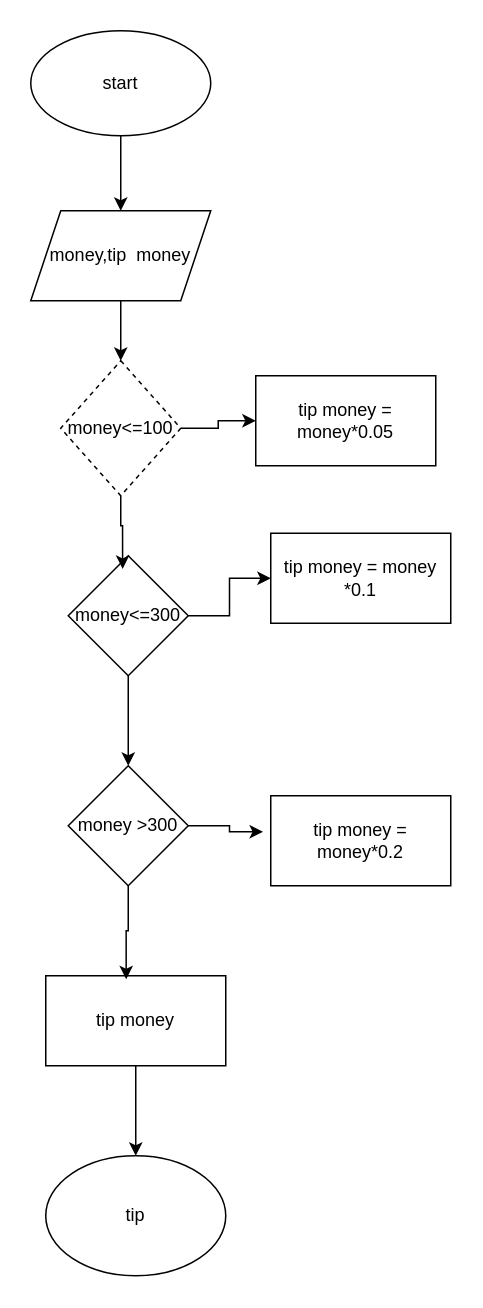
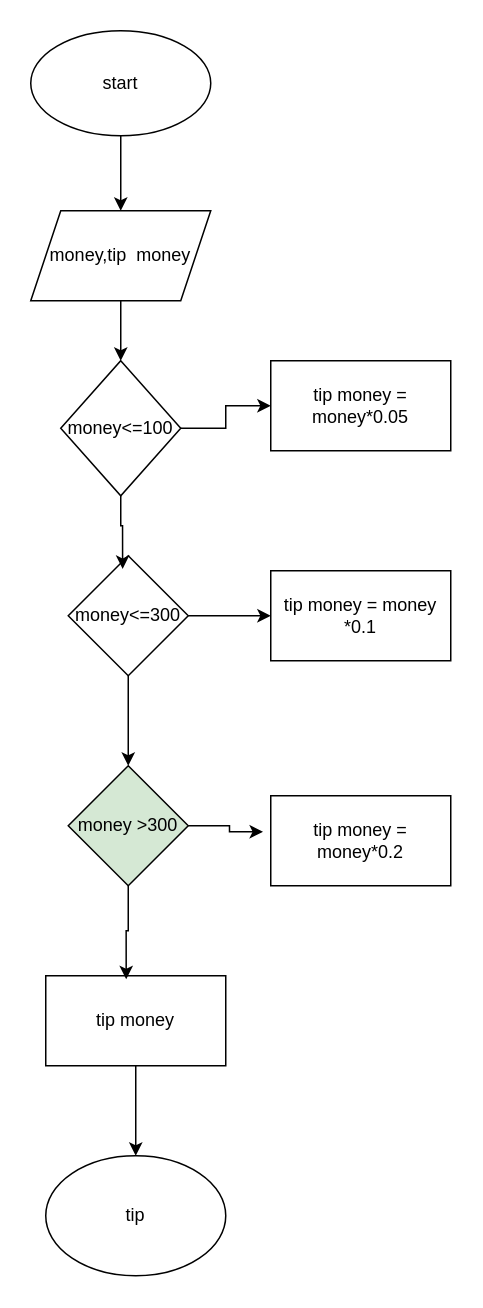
- <mxCell id="15" value="tip money = money*0.05" style="rounded=0;whiteSpace=wrap;html=1;" parent="1" vertex="1"><mxGeometry x="170" y="250" width="120" height="60" as="geometry" /></mxCell>
+ <mxCell id="15" value="tip money = money*0.05" style="rounded=0;whiteSpace=wrap;html=1;" parent="1" vertex="1"><mxGeometry x="180" y="240" width="120" height="60" as="geometry" /></mxCell>
- <mxCell id="7" value="money&amp;lt;=100" style="rhombus;whiteSpace=wrap;html=1;dashed=1;" parent="1" vertex="1"><mxGeometry x="40" y="240" width="80" height="90" as="geometry" /></mxCell>
+ <mxCell id="7" value="money&amp;lt;=100" style="rhombus;whiteSpace=wrap;html=1;" parent="1" vertex="1"><mxGeometry x="40" y="240" width="80" height="90" as="geometry" /></mxCell>
- <mxCell id="16" value="tip money = money *0.1" style="rounded=0;whiteSpace=wrap;html=1;" parent="1" vertex="1"><mxGeometry x="180" y="355" width="120" height="60" as="geometry" /></mxCell>
+ <mxCell id="16" value="tip money = money *0.1" style="rounded=0;whiteSpace=wrap;html=1;" parent="1" vertex="1"><mxGeometry x="180" y="380" width="120" height="60" as="geometry" /></mxCell>
- <mxCell id="11" value="money &amp;gt;300" style="rhombus;whiteSpace=wrap;html=1;" parent="1" vertex="1"><mxGeometry x="45" y="510" width="80" height="80" as="geometry" /></mxCell>
+ <mxCell id="11" value="money &amp;gt;300" style="rhombus;whiteSpace=wrap;html=1;fillColor=#d5e8d4;" parent="1" vertex="1"><mxGeometry x="45" y="510" width="80" height="80" as="geometry" /></mxCell>
